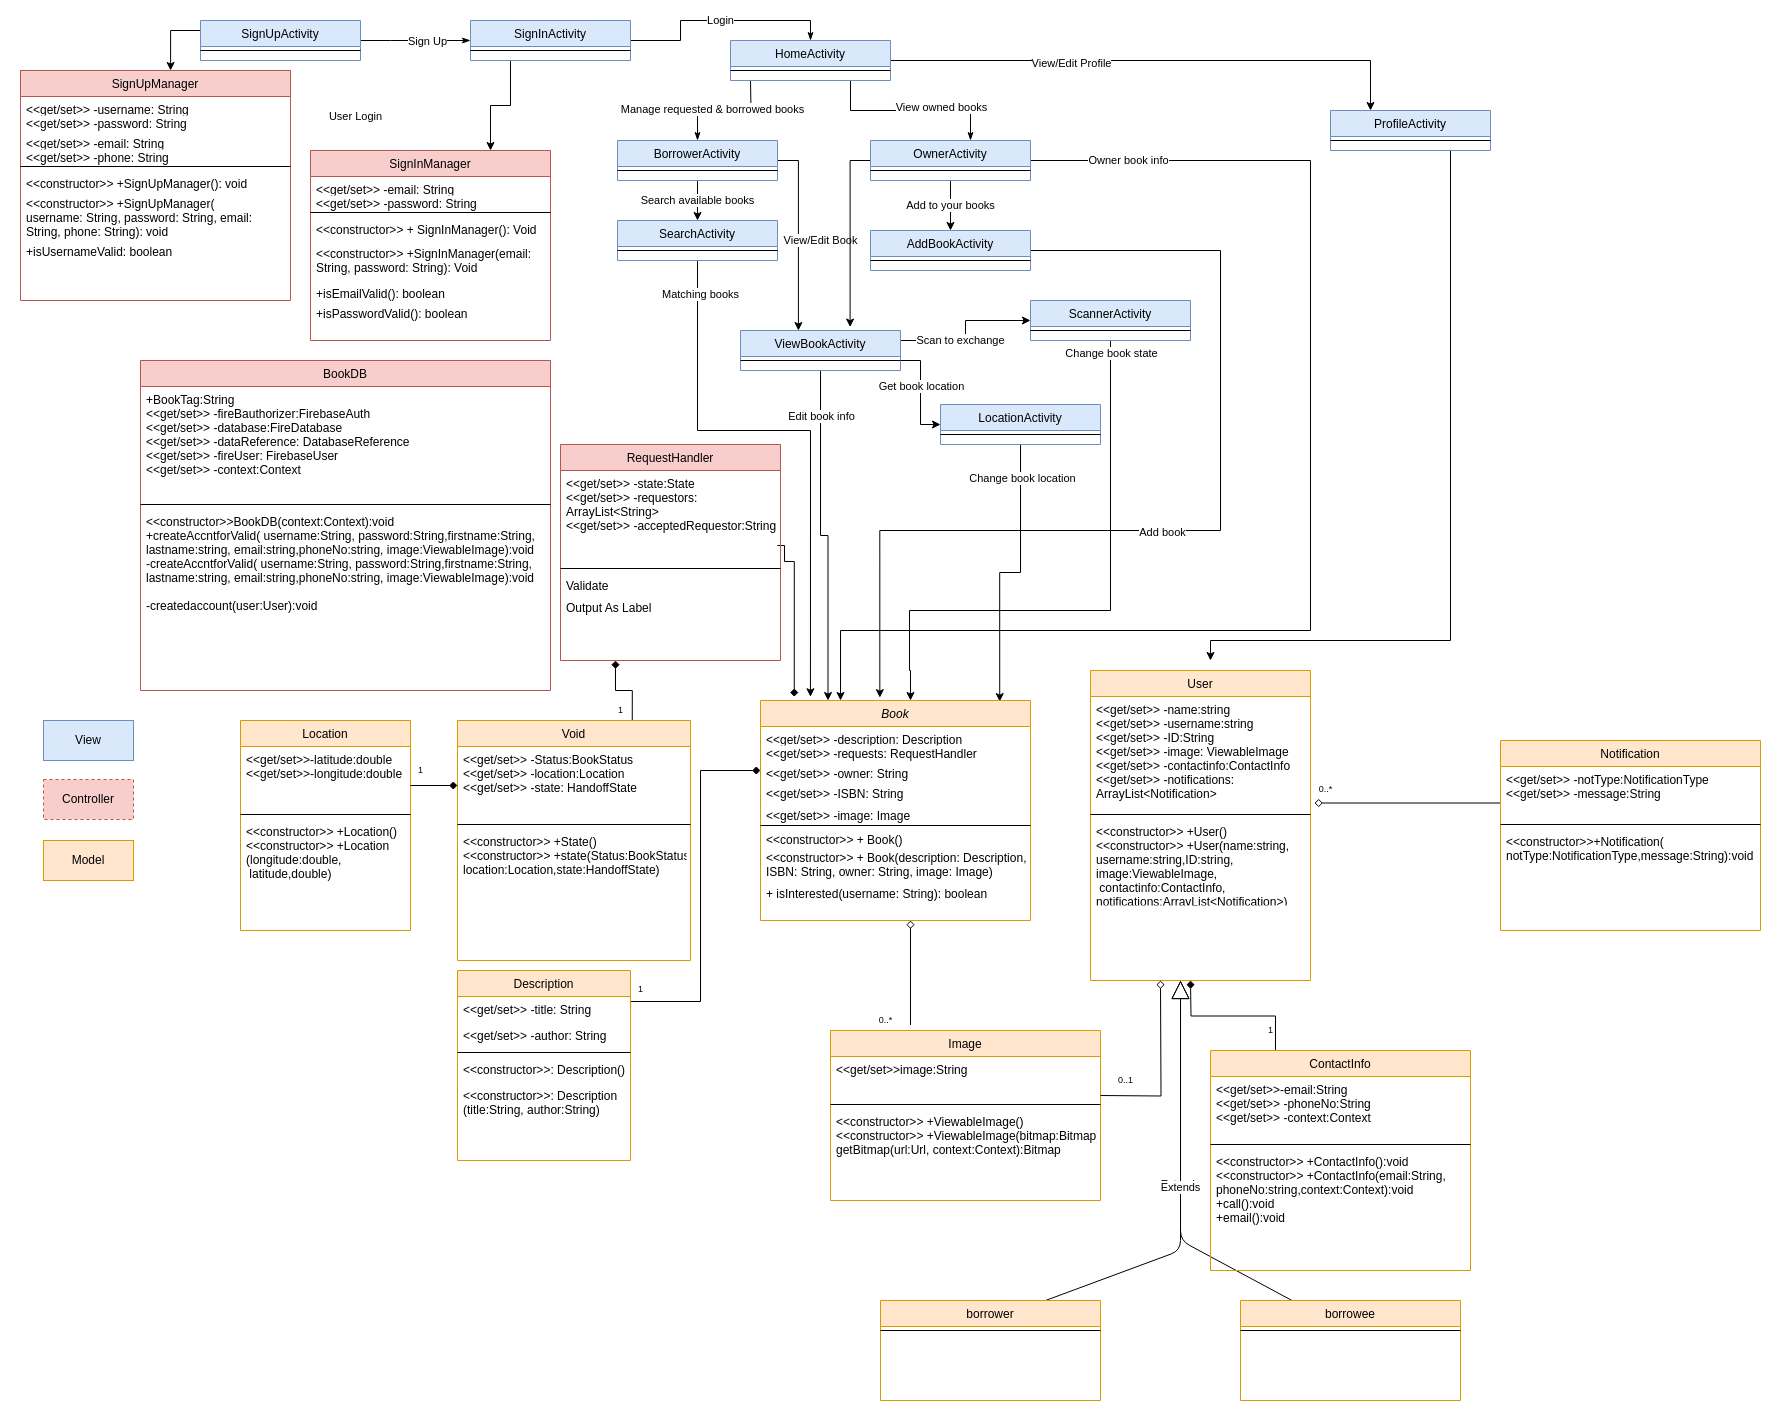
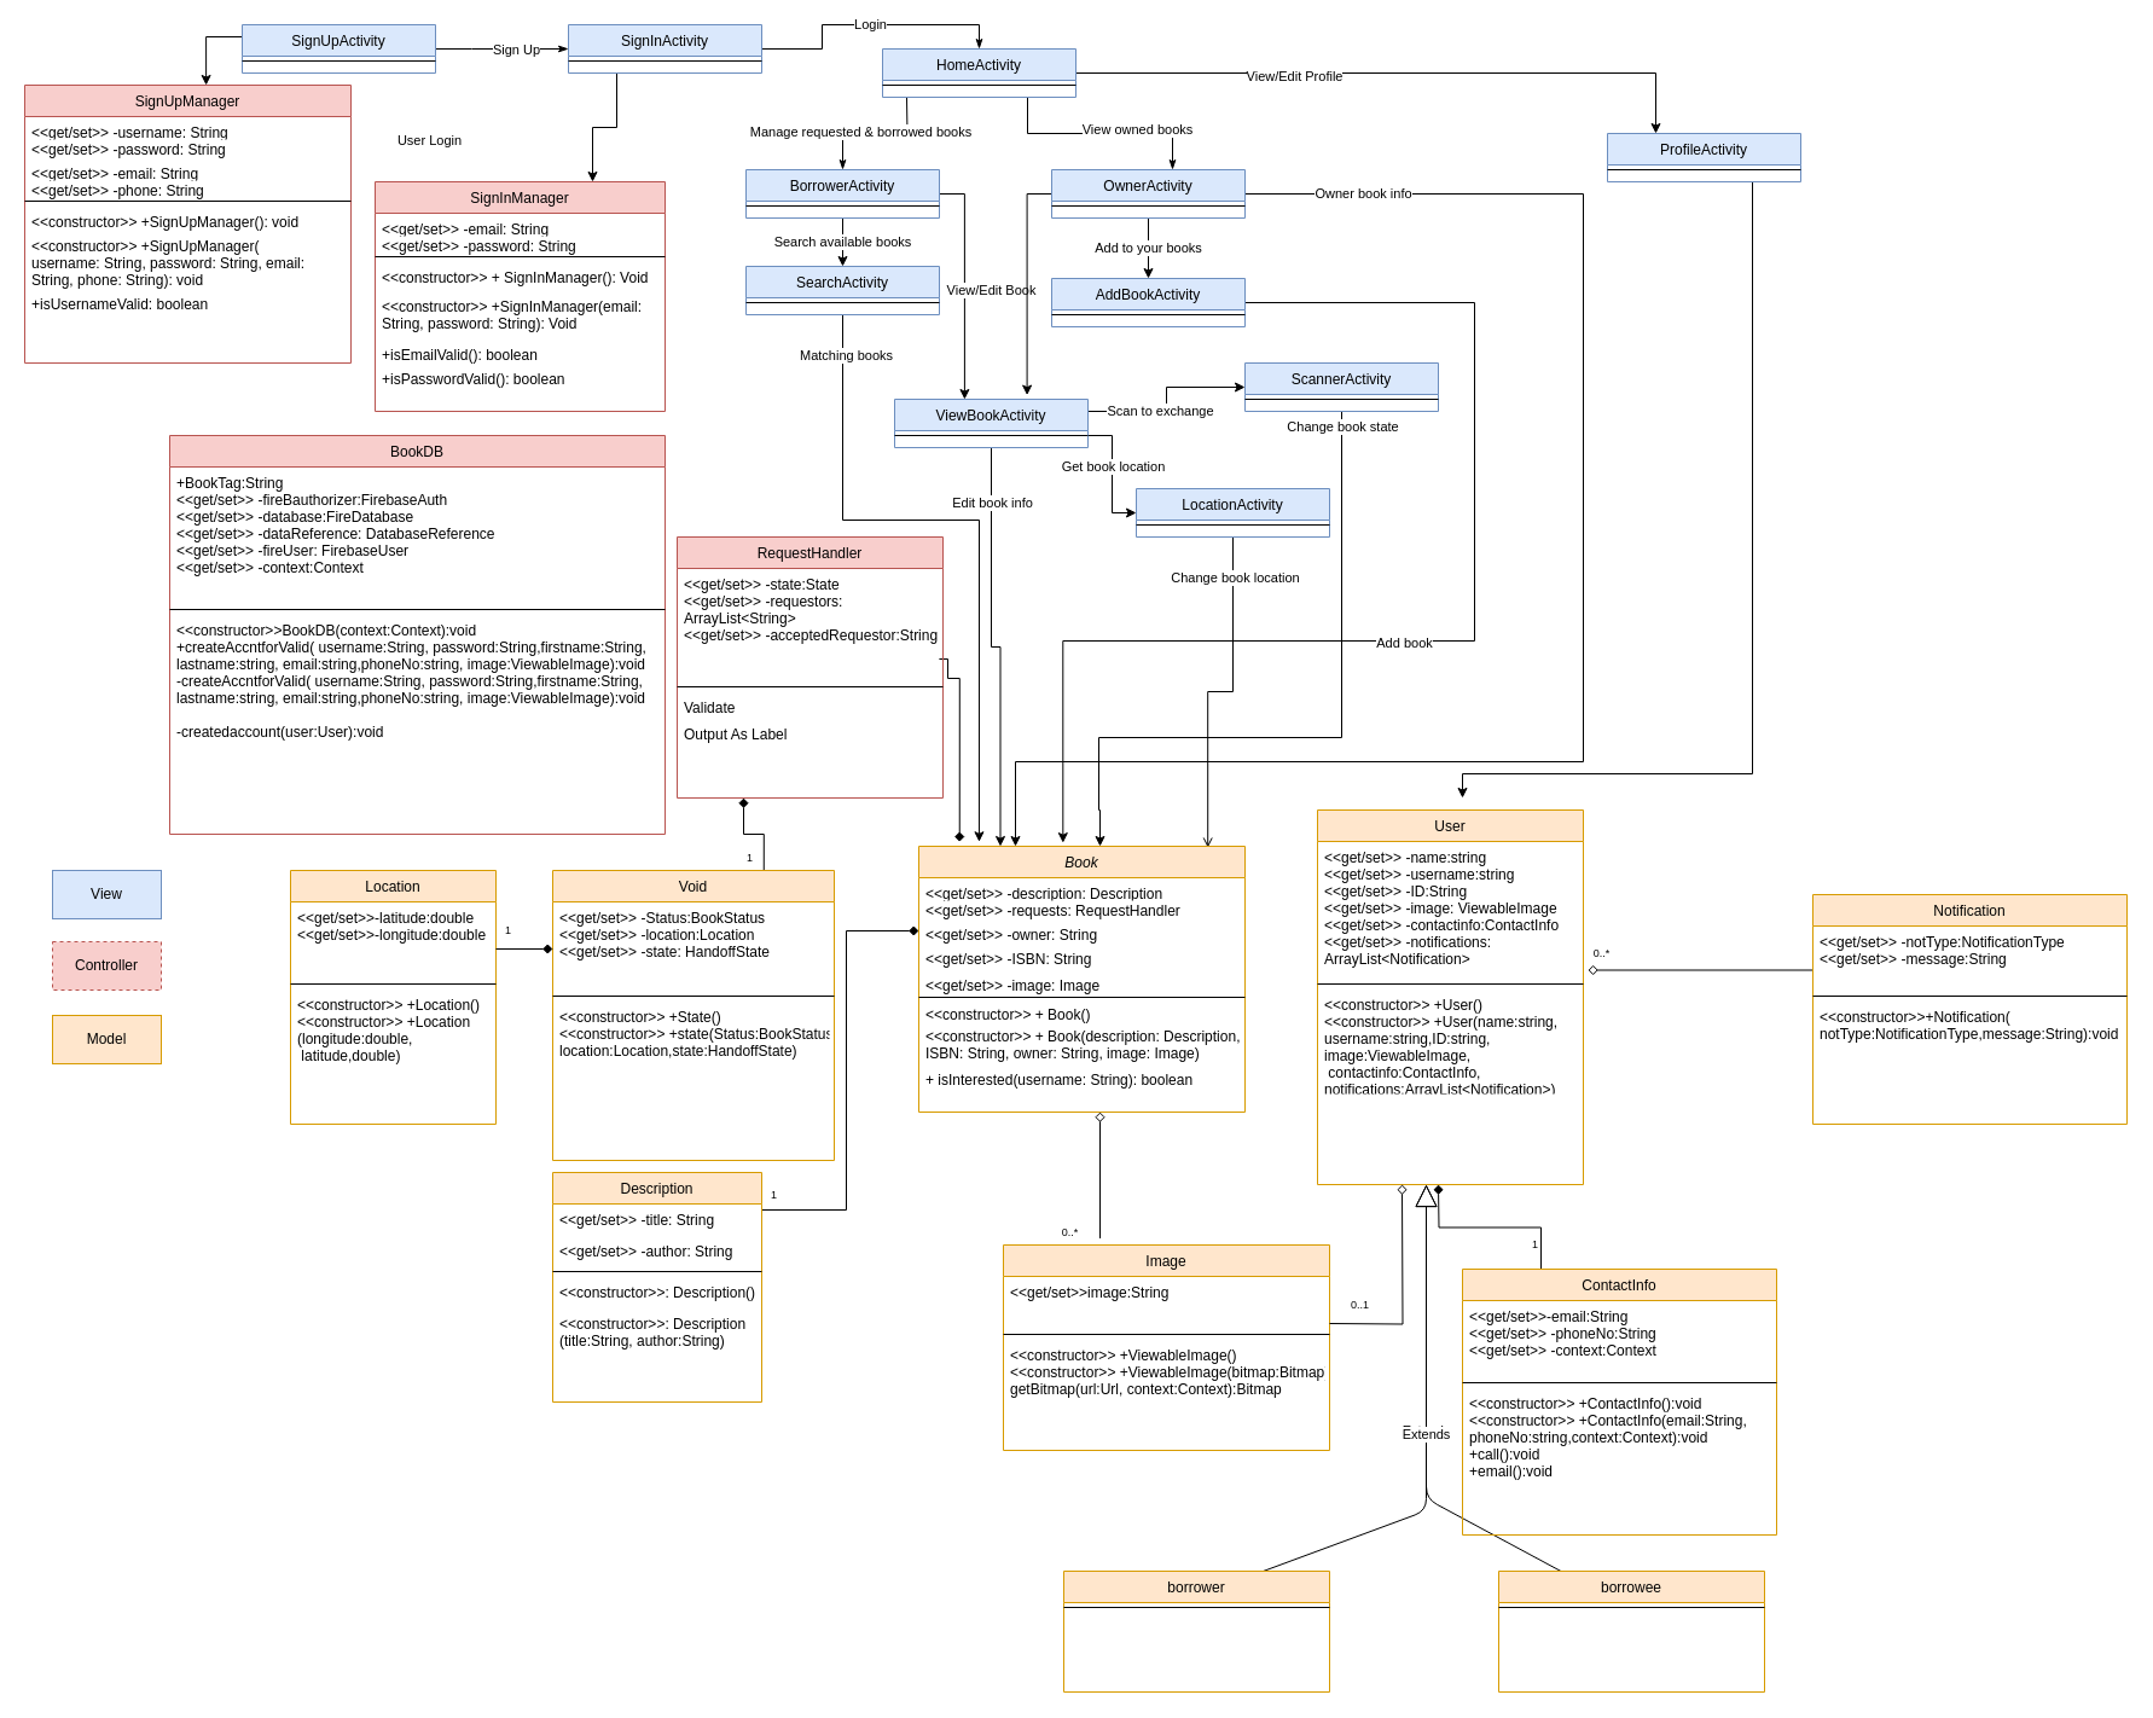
- <mxCell id="73" style="edgeStyle=orthogonalEdgeStyle;rounded=0;orthogonalLoop=1;jettySize=auto;html=1;exitX=0.5;exitY=1;exitDx=0;exitDy=0;entryX=0.886;entryY=0.005;entryDx=0;entryDy=0;entryPerimeter=0;" parent="1" source="76" target="90" edge="1"><mxGeometry relative="1" as="geometry" /></mxCell>
+ <mxCell id="73" style="edgeStyle=orthogonalEdgeStyle;rounded=0;orthogonalLoop=1;jettySize=auto;html=1;exitX=0.5;exitY=1;exitDx=0;exitDy=0;entryX=0.886;entryY=0.005;entryDx=0;entryDy=0;entryPerimeter=0;endArrow=open;" parent="1" source="76" target="90" edge="1"><mxGeometry relative="1" as="geometry" /></mxCell>
